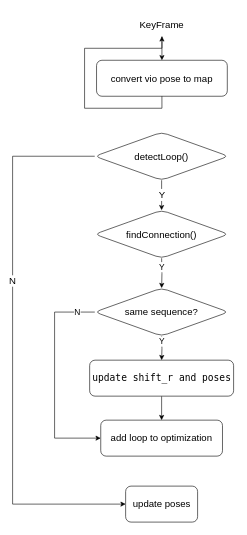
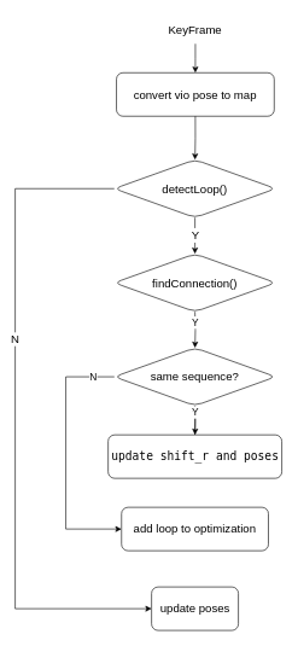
- <mxCell id="3" value="" style="edgeStyle=orthogonalEdgeStyle;rounded=0;orthogonalLoop=1;jettySize=auto;html=1;fontSize=16;exitX=0.5;exitY=1;exitDx=0;exitDy=0;" edge="1" parent="1" source="2" target="5"><mxGeometry relative="1" as="geometry"><mxPoint x="269.06" y="260" as="targetPoint" /><mxPoint x="269.06" y="180" as="sourcePoint" /></mxGeometry></mxCell>
+ <mxCell id="3" value="" style="edgeStyle=orthogonalEdgeStyle;rounded=0;orthogonalLoop=1;jettySize=auto;html=1;fontSize=16;exitX=0.5;exitY=1;exitDx=0;exitDy=0;" edge="1" parent="1" source="2" target="10"><mxGeometry relative="1" as="geometry"><mxPoint x="269.06" y="260" as="targetPoint" /><mxPoint x="269.06" y="180" as="sourcePoint" /></mxGeometry></mxCell>
- <mxCell id="14" value="" style="edgeStyle=orthogonalEdgeStyle;rounded=0;orthogonalLoop=1;jettySize=auto;html=1;" edge="1" parent="1" source="15" target="21"><mxGeometry relative="1" as="geometry" /></mxCell>
+ <mxCell id="14" value="" style="edgeStyle=orthogonalEdgeStyle;rounded=0;orthogonalLoop=1;jettySize=auto;html=1;" edge="1" parent="1" source="15" target="18"><mxGeometry relative="1" as="geometry" /></mxCell>
